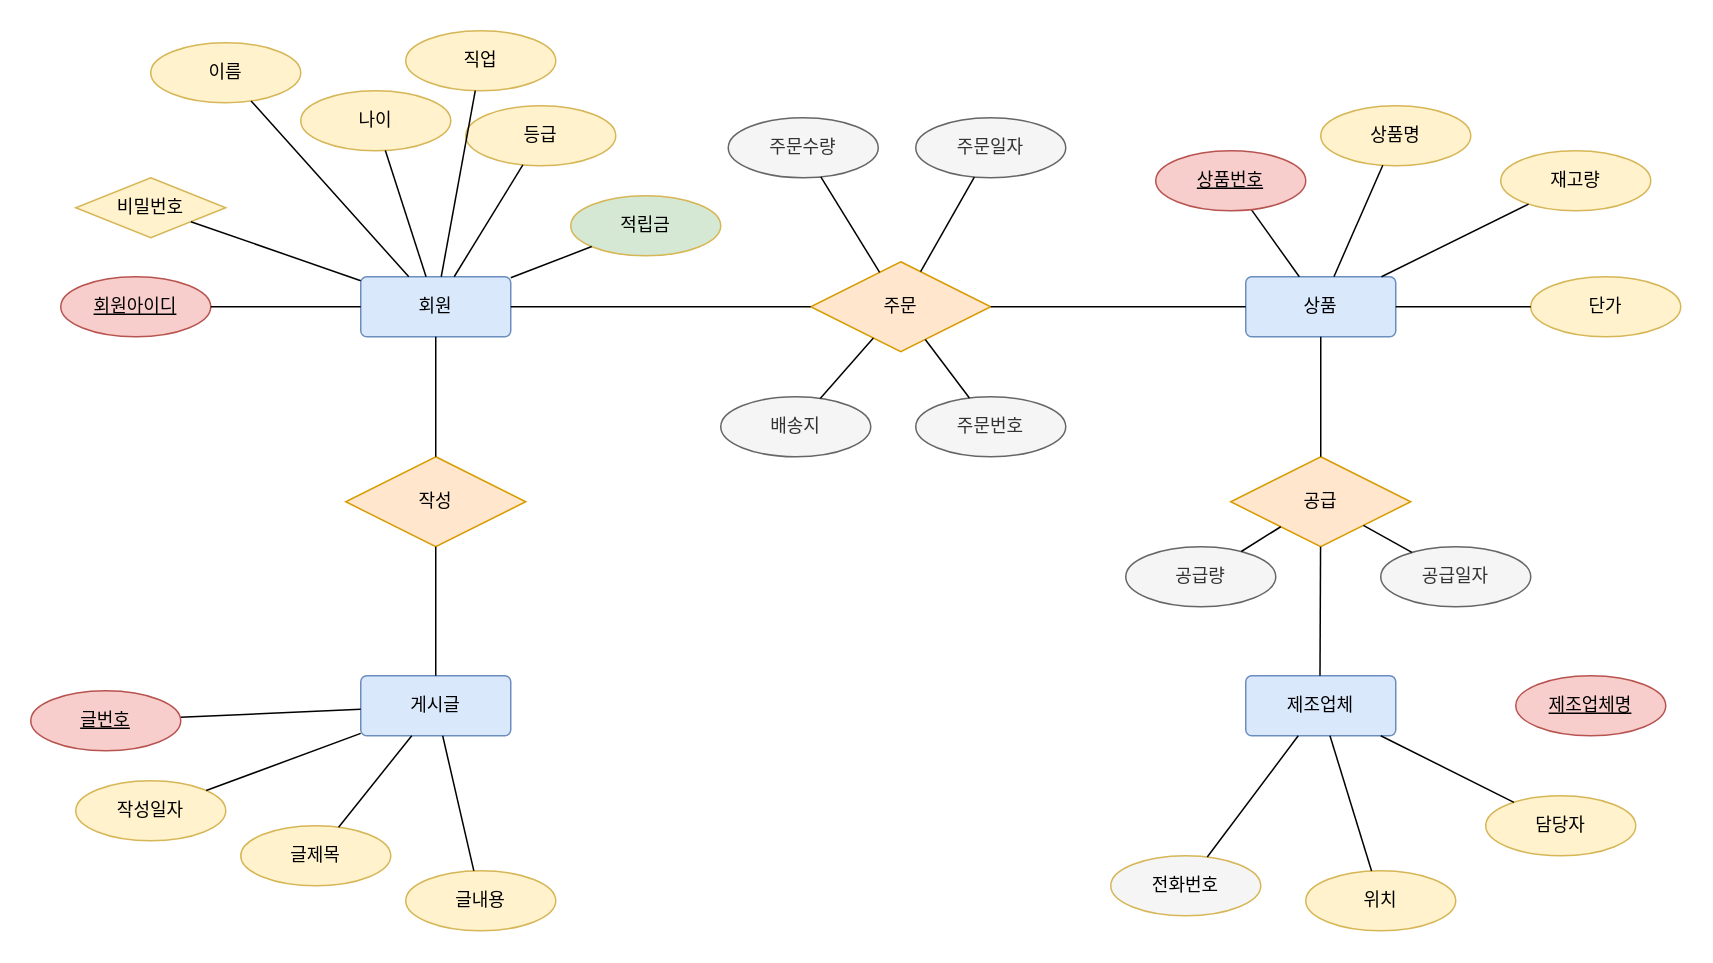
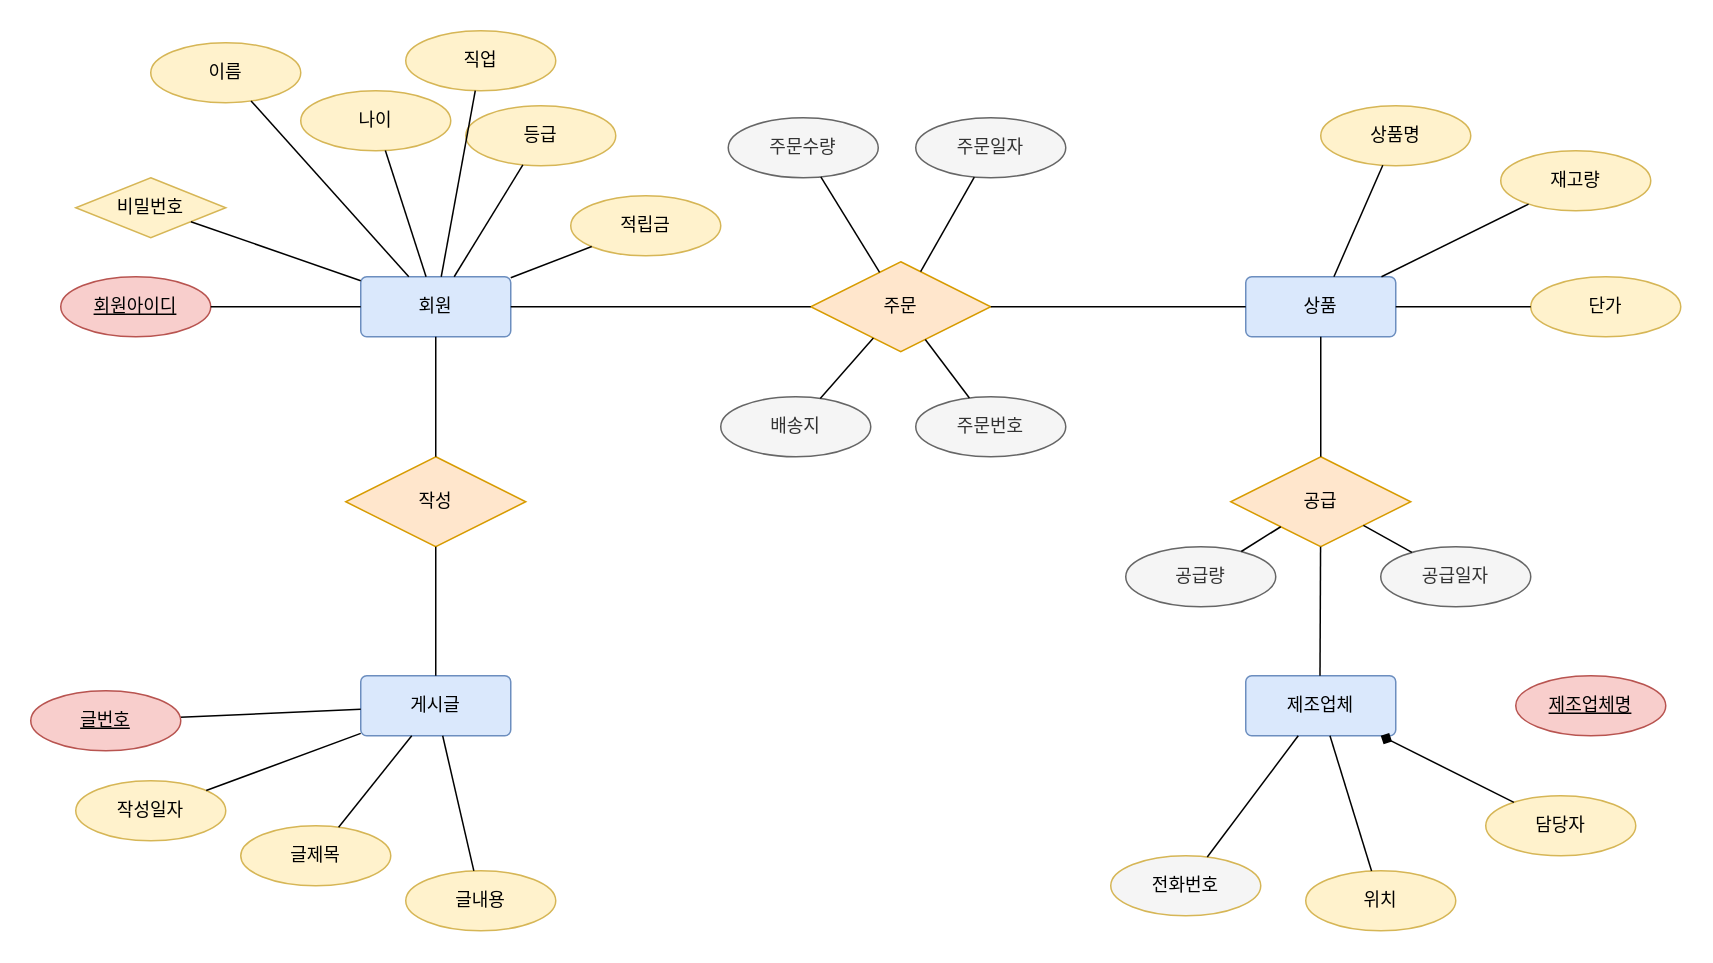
- <mxCell id="40" value="상품번호" style="ellipse;whiteSpace=wrap;html=1;align=center;fontStyle=4;fillColor=#f8cecc;strokeColor=#b85450;fontColor=#000000;" vertex="1" parent="1"><mxGeometry x="770" y="100" width="100" height="40" as="geometry" /></mxCell>
- <mxCell id="9" value="적립금" style="ellipse;whiteSpace=wrap;html=1;align=center;fillColor=#d5e8d4;strokeColor=#d6b656;fontColor=#000000;" vertex="1" parent="1"><mxGeometry x="380" y="130" width="100" height="40" as="geometry" /></mxCell>
+ <mxCell id="9" value="적립금" style="ellipse;whiteSpace=wrap;html=1;align=center;fillColor=#fff2cc;strokeColor=#d6b656;fontColor=#000000;" vertex="1" parent="1"><mxGeometry x="380" y="130" width="100" height="40" as="geometry" /></mxCell>
- <mxCell id="16" value="" style="endArrow=none;html=1;rounded=0;" edge="1" parent="1" source="10" target="40"><mxGeometry relative="1" as="geometry"><mxPoint x="973.333" y="30" as="sourcePoint" /><mxPoint x="783" y="98.8" as="targetPoint" /></mxGeometry></mxCell>
- <mxCell id="24" value="" style="endArrow=none;html=1;rounded=0;" edge="1" parent="1" source="21" target="18"><mxGeometry relative="1" as="geometry"><mxPoint x="872.336" y="421.2" as="sourcePoint" /><mxPoint x="720" y="500" as="targetPoint" /></mxGeometry></mxCell>
+ <mxCell id="24" value="" style="endArrow=diamond;html=1;rounded=0;" edge="1" parent="1" source="21" target="18"><mxGeometry relative="1" as="geometry"><mxPoint x="872.336" y="421.2" as="sourcePoint" /><mxPoint x="720" y="500" as="targetPoint" /></mxGeometry></mxCell>
